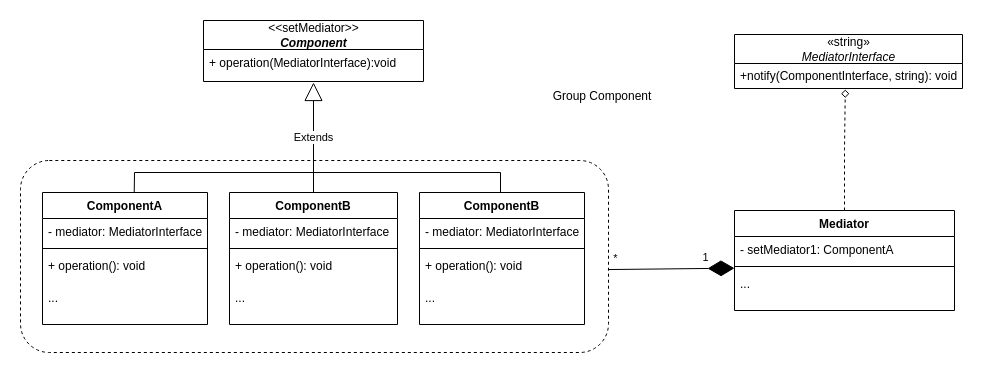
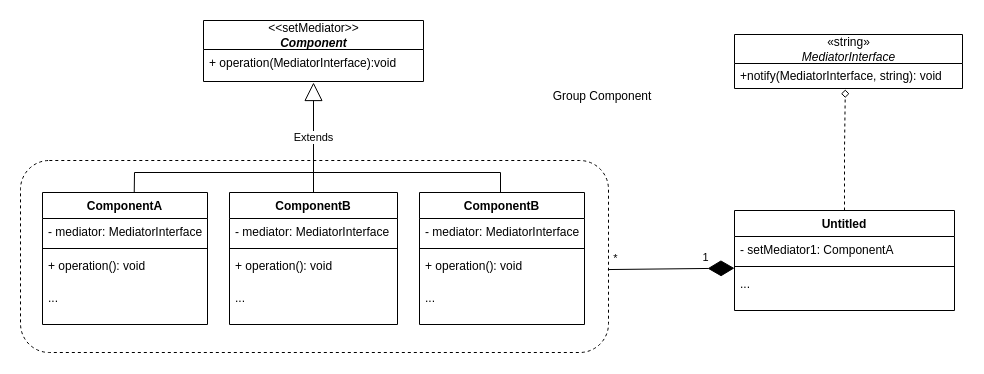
- <mxCell id="18" value="+notify(ComponentInterface, string): void" style="text;html=1;strokeColor=none;fillColor=none;align=left;verticalAlign=middle;spacingLeft=4;spacingRight=4;overflow=hidden;rotatable=0;points=[[0,0.5],[1,0.5]];portConstraint=eastwest;" vertex="1" parent="17"><mxGeometry y="29" width="228" height="25" as="geometry" /></mxCell>
+ <mxCell id="18" value="+notify(MediatorInterface, string): void" style="text;html=1;strokeColor=none;fillColor=none;align=left;verticalAlign=middle;spacingLeft=4;spacingRight=4;overflow=hidden;rotatable=0;points=[[0,0.5],[1,0.5]];portConstraint=eastwest;" vertex="1" parent="17"><mxGeometry y="29" width="228" height="25" as="geometry" /></mxCell>
- <mxCell id="8" value="Mediator" style="swimlane;fontStyle=1;align=center;verticalAlign=top;childLayout=stackLayout;horizontal=1;startSize=26;horizontalStack=0;resizeParent=1;resizeParentMax=0;resizeLast=0;collapsible=1;marginBottom=0;" vertex="1" parent="1"><mxGeometry x="734" y="210" width="220" height="100" as="geometry" /></mxCell>
+ <mxCell id="8" value="Untitled" style="swimlane;fontStyle=1;align=center;verticalAlign=top;childLayout=stackLayout;horizontal=1;startSize=26;horizontalStack=0;resizeParent=1;resizeParentMax=0;resizeLast=0;collapsible=1;marginBottom=0;" vertex="1" parent="1"><mxGeometry x="734" y="210" width="220" height="100" as="geometry" /></mxCell>
